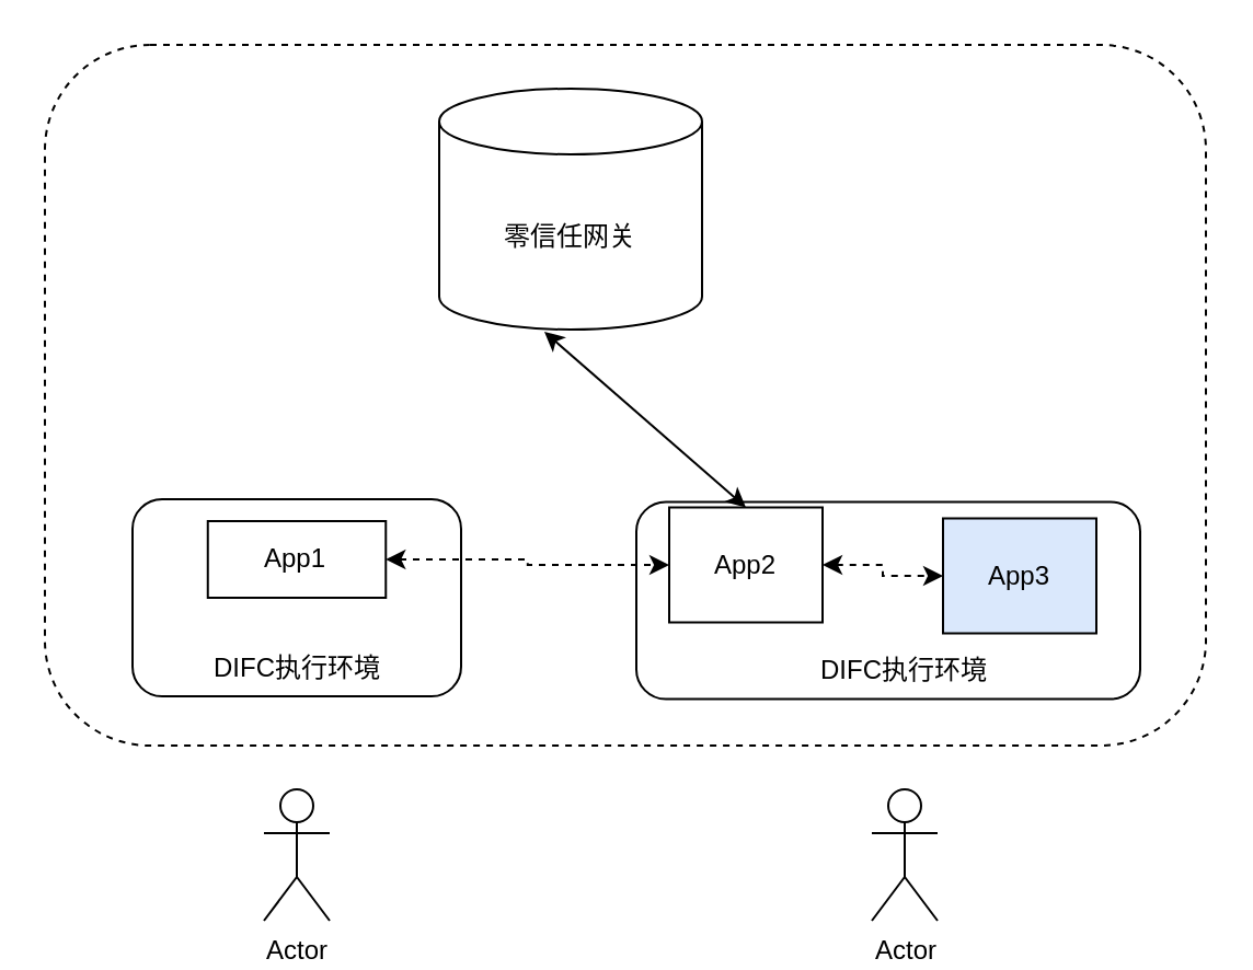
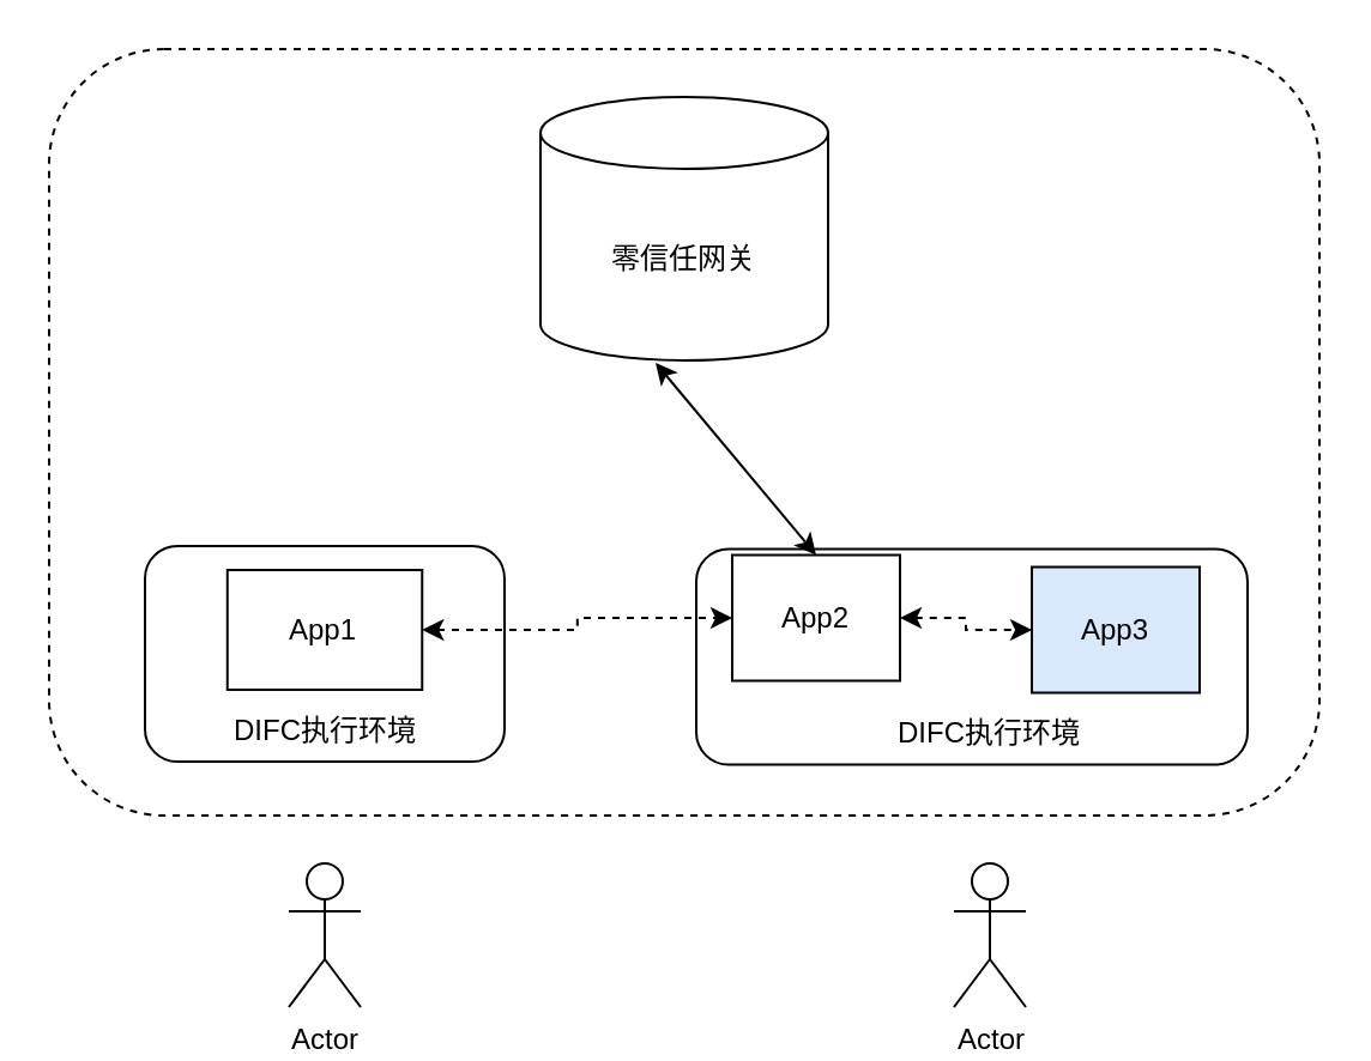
- <mxCell id="13" value="零信任网关" style="shape=cylinder3;whiteSpace=wrap;html=1;boundedLbl=1;backgroundOutline=1;size=15;" vertex="1" parent="1"><mxGeometry x="200" y="40" width="120" height="110" as="geometry" /></mxCell>
+ <mxCell id="13" value="零信任网关" style="shape=cylinder3;whiteSpace=wrap;html=1;boundedLbl=1;backgroundOutline=1;size=15;" vertex="1" parent="1"><mxGeometry x="225" y="40" width="120" height="110" as="geometry" /></mxCell>
- <mxCell id="6" value="App1" style="rounded=0;whiteSpace=wrap;html=1;" vertex="1" parent="1"><mxGeometry x="94.38" y="237.5" width="81.25" height="35" as="geometry" /></mxCell>
+ <mxCell id="6" value="App1" style="rounded=0;whiteSpace=wrap;html=1;" vertex="1" parent="1"><mxGeometry x="94.38" y="237.5" width="81.25" height="50" as="geometry" /></mxCell>
